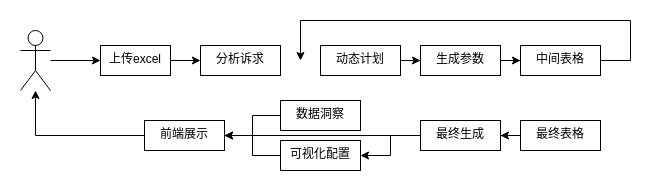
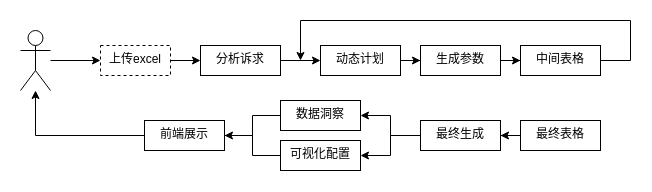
- <mxCell id="5" value="上传excel" style="whiteSpace=wrap;html=1;verticalAlign=top;labelBackgroundColor=none;" vertex="1" parent="1"><mxGeometry x="100" y="45" width="70" height="30" as="geometry" /></mxCell>
+ <mxCell id="5" value="上传excel" style="whiteSpace=wrap;html=1;verticalAlign=top;labelBackgroundColor=none;dashed=1;" vertex="1" parent="1"><mxGeometry x="100" y="45" width="70" height="30" as="geometry" /></mxCell>
+ <mxCell id="6" style="edgeStyle=orthogonalEdgeStyle;rounded=0;orthogonalLoop=1;jettySize=auto;html=1;entryX=0;entryY=0.5;entryDx=0;entryDy=0;labelBackgroundColor=none;fontColor=default;" edge="1" parent="1" source="7" target="9"><mxGeometry relative="1" as="geometry" /></mxCell>
- <mxCell id="18" style="edgeStyle=orthogonalEdgeStyle;rounded=0;orthogonalLoop=1;jettySize=auto;html=1;fontColor=default;labelBackgroundColor=none;" edge="1" parent="1" source="20" target="14"><mxGeometry relative="1" as="geometry" /></mxCell>
+ <mxCell id="18" style="edgeStyle=orthogonalEdgeStyle;rounded=0;orthogonalLoop=1;jettySize=auto;html=1;entryX=1;entryY=0.5;entryDx=0;entryDy=0;fontColor=default;labelBackgroundColor=none;" edge="1" parent="1" source="20" target="22"><mxGeometry relative="1" as="geometry" /></mxCell>
